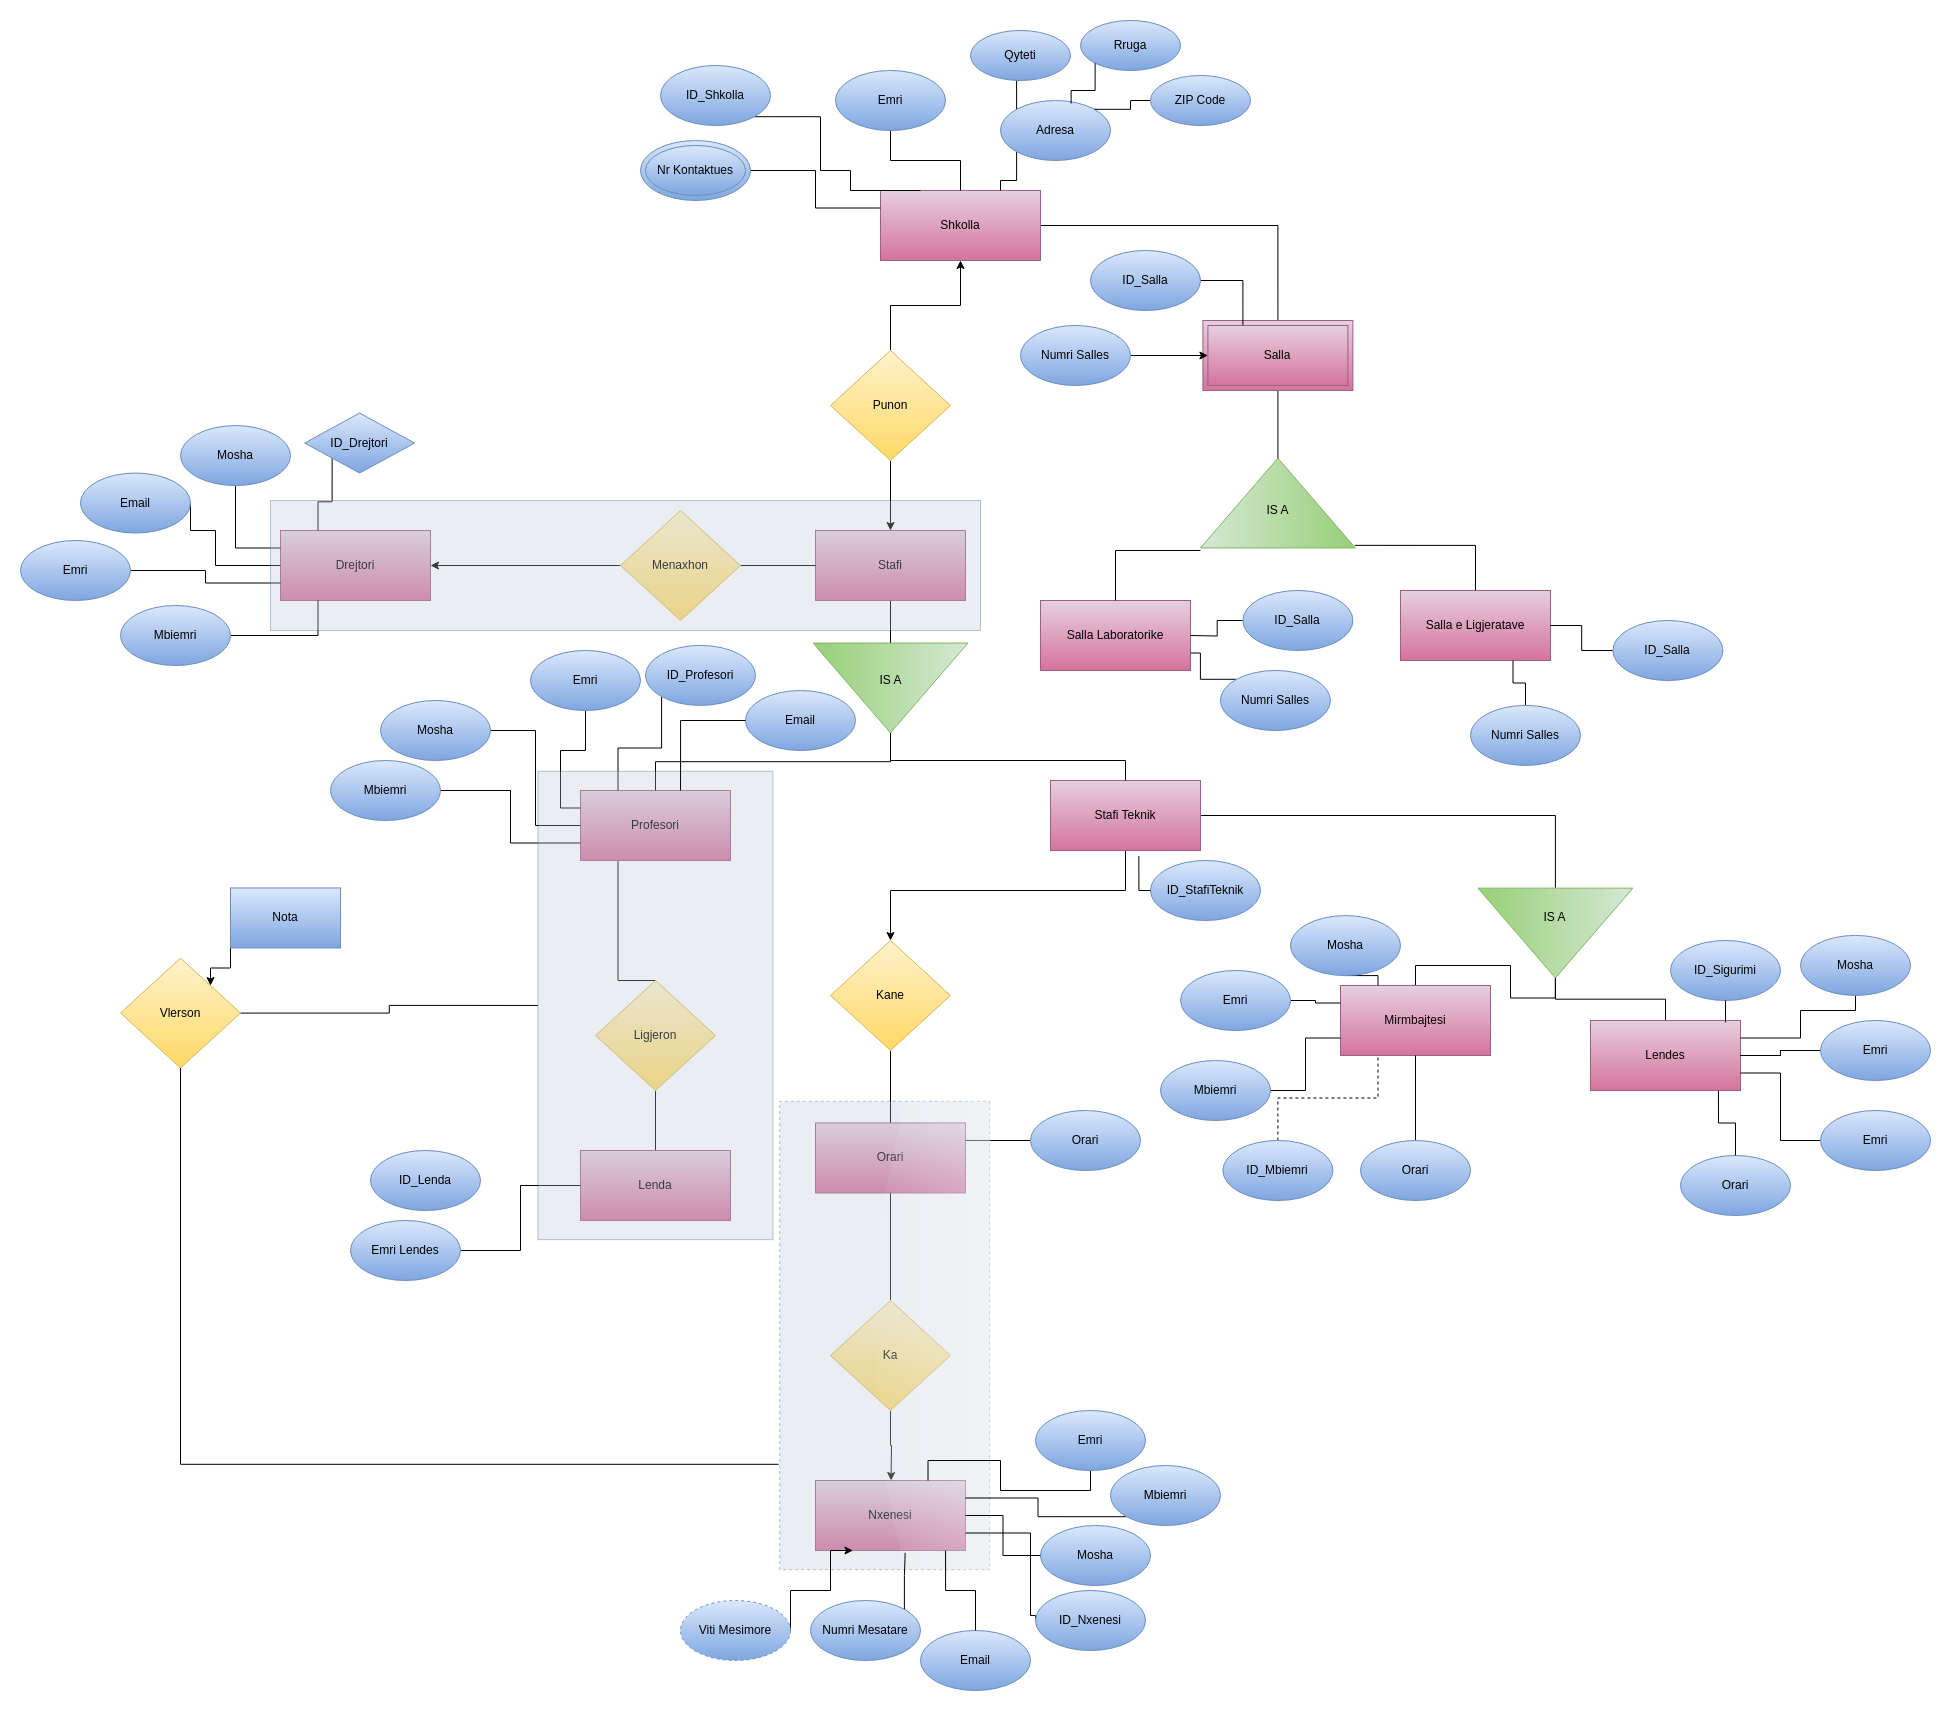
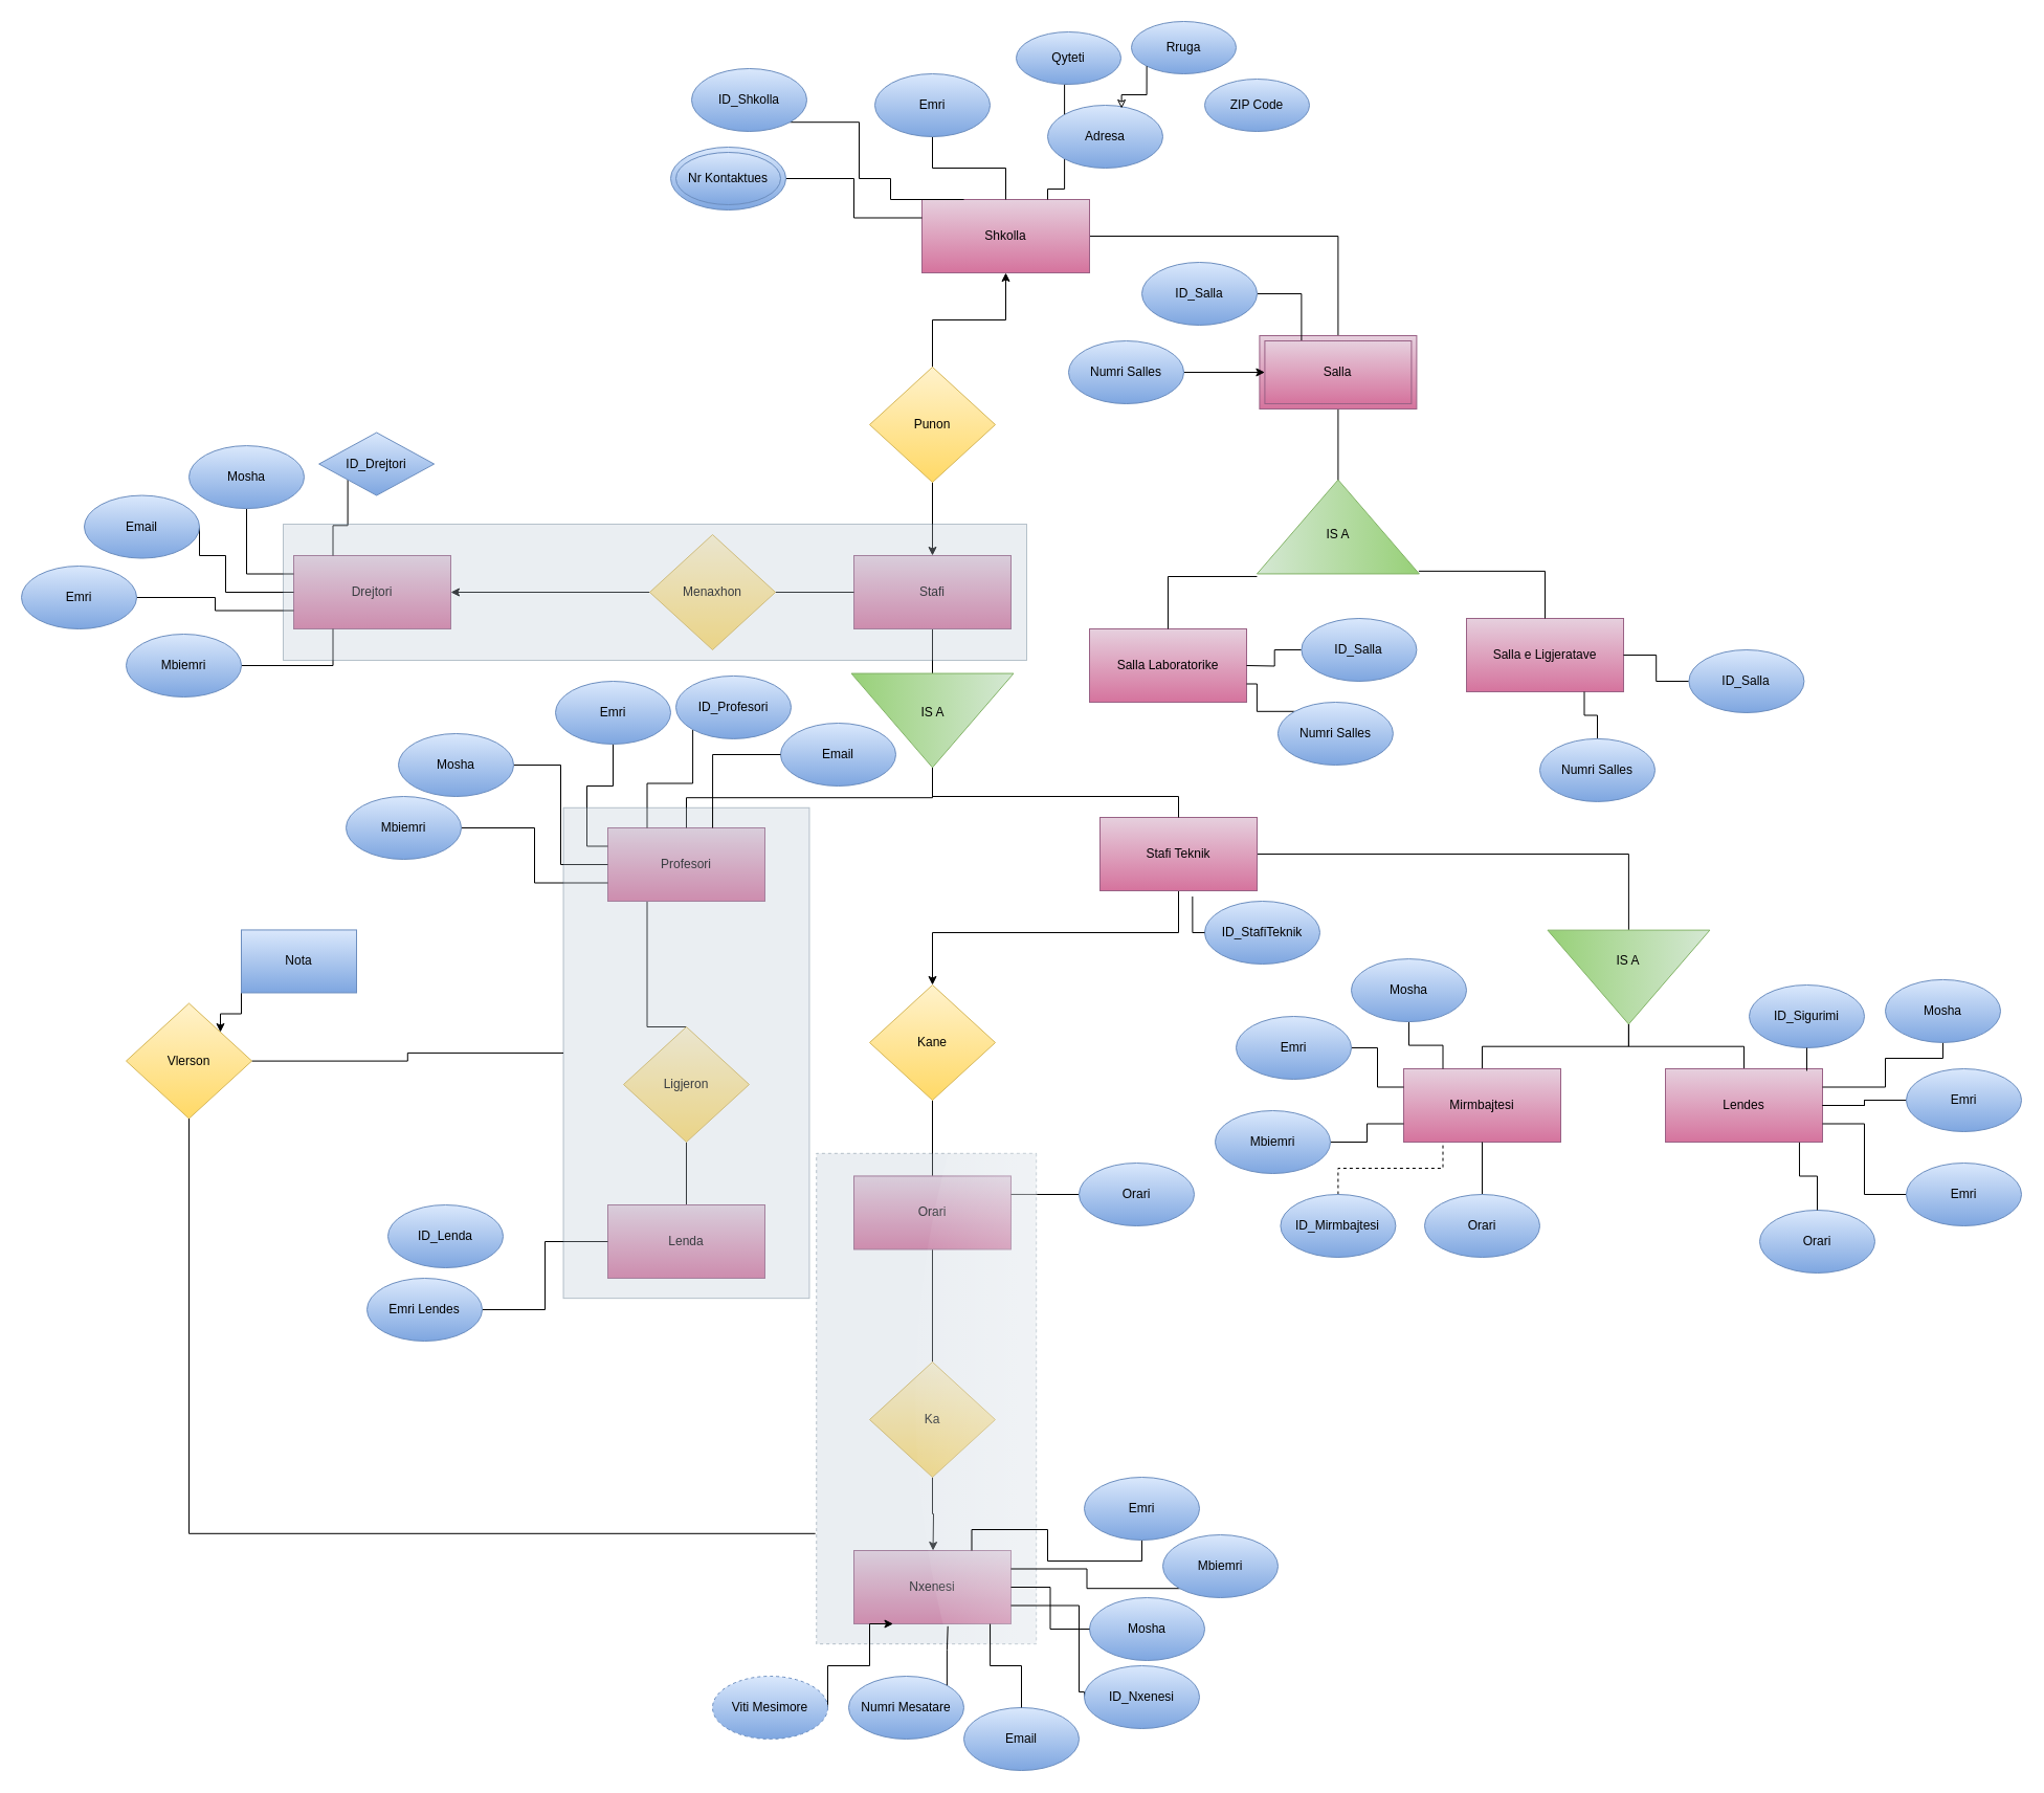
- <mxCell id="15" style="edgeStyle=orthogonalEdgeStyle;rounded=0;orthogonalLoop=1;jettySize=auto;html=1;exitX=0;exitY=1;exitDx=0;exitDy=0;entryX=0.642;entryY=0.05;entryDx=0;entryDy=0;entryPerimeter=0;endArrow=none;endFill=0;" parent="1" source="14" target="7" edge="1"><mxGeometry relative="1" as="geometry" /></mxCell>
+ <mxCell id="15" style="edgeStyle=orthogonalEdgeStyle;rounded=0;orthogonalLoop=1;jettySize=auto;html=1;exitX=0;exitY=1;exitDx=0;exitDy=0;entryX=0.642;entryY=0.05;entryDx=0;entryDy=0;entryPerimeter=0;endArrow=classic;endFill=0;" parent="1" source="14" target="7" edge="1"><mxGeometry relative="1" as="geometry" /></mxCell>
- <mxCell id="12" style="edgeStyle=orthogonalEdgeStyle;rounded=0;orthogonalLoop=1;jettySize=auto;html=1;exitX=0;exitY=0.5;exitDx=0;exitDy=0;entryX=1;entryY=0;entryDx=0;entryDy=0;endArrow=none;endFill=0;" parent="1" source="13" target="7" edge="1"><mxGeometry relative="1" as="geometry" /></mxCell>
- <mxCell id="46" value="Mirmbajtesi" style="rounded=0;whiteSpace=wrap;html=1;fillColor=#e6d0de;gradientColor=#d5739d;strokeColor=#996185;" parent="1" vertex="1"><mxGeometry x="1340" y="985" width="150" height="70" as="geometry" /></mxCell>
+ <mxCell id="46" value="Mirmbajtesi" style="rounded=0;whiteSpace=wrap;html=1;fillColor=#e6d0de;gradientColor=#d5739d;strokeColor=#996185;" parent="1" vertex="1"><mxGeometry x="1340" y="1020" width="150" height="70" as="geometry" /></mxCell>
- <mxCell id="83" value="ID_Mbiemri" style="ellipse;whiteSpace=wrap;html=1;fillColor=#dae8fc;gradientColor=#7ea6e0;strokeColor=#6c8ebf;" parent="1" vertex="1"><mxGeometry x="1222.41" y="1140" width="110" height="60" as="geometry" /></mxCell>
+ <mxCell id="83" value="ID_Mirmbajtesi" style="ellipse;whiteSpace=wrap;html=1;fillColor=#dae8fc;gradientColor=#7ea6e0;strokeColor=#6c8ebf;" parent="1" vertex="1"><mxGeometry x="1222.41" y="1140" width="110" height="60" as="geometry" /></mxCell>
